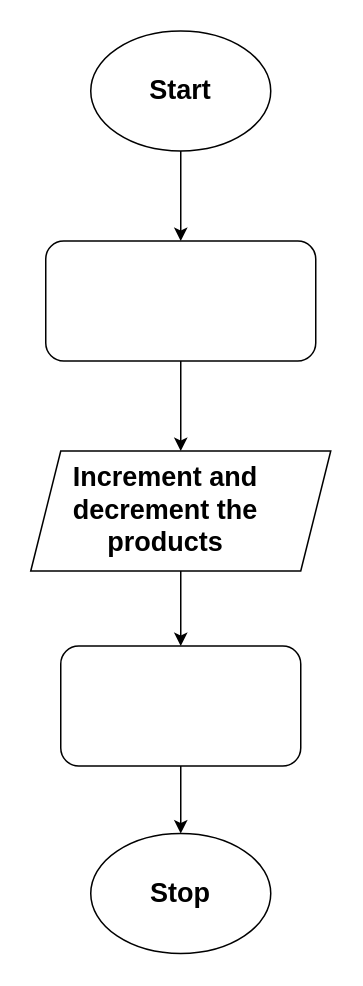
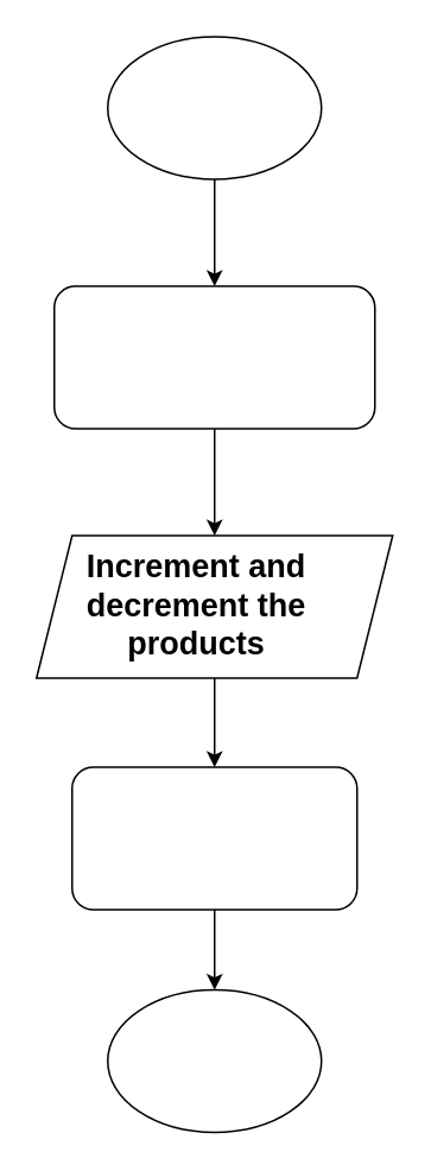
- <mxCell id="11" value="&lt;font style=&quot;font-size: 18px;&quot;&gt;&lt;b&gt;Start&lt;/b&gt;&lt;/font&gt;" style="text;html=1;strokeColor=none;fillColor=none;align=center;verticalAlign=middle;whiteSpace=wrap;rounded=0;" parent="1" vertex="1"><mxGeometry x="90" y="45" width="60" height="30" as="geometry" /></mxCell>
- <mxCell id="13" value="&lt;font style=&quot;font-size: 18px;&quot;&gt;Stop&lt;/font&gt;" style="text;html=1;strokeColor=none;fillColor=none;align=center;verticalAlign=middle;whiteSpace=wrap;rounded=0;fontStyle=1" parent="1" vertex="1"><mxGeometry x="90" y="580" width="60" height="30" as="geometry" /></mxCell>
